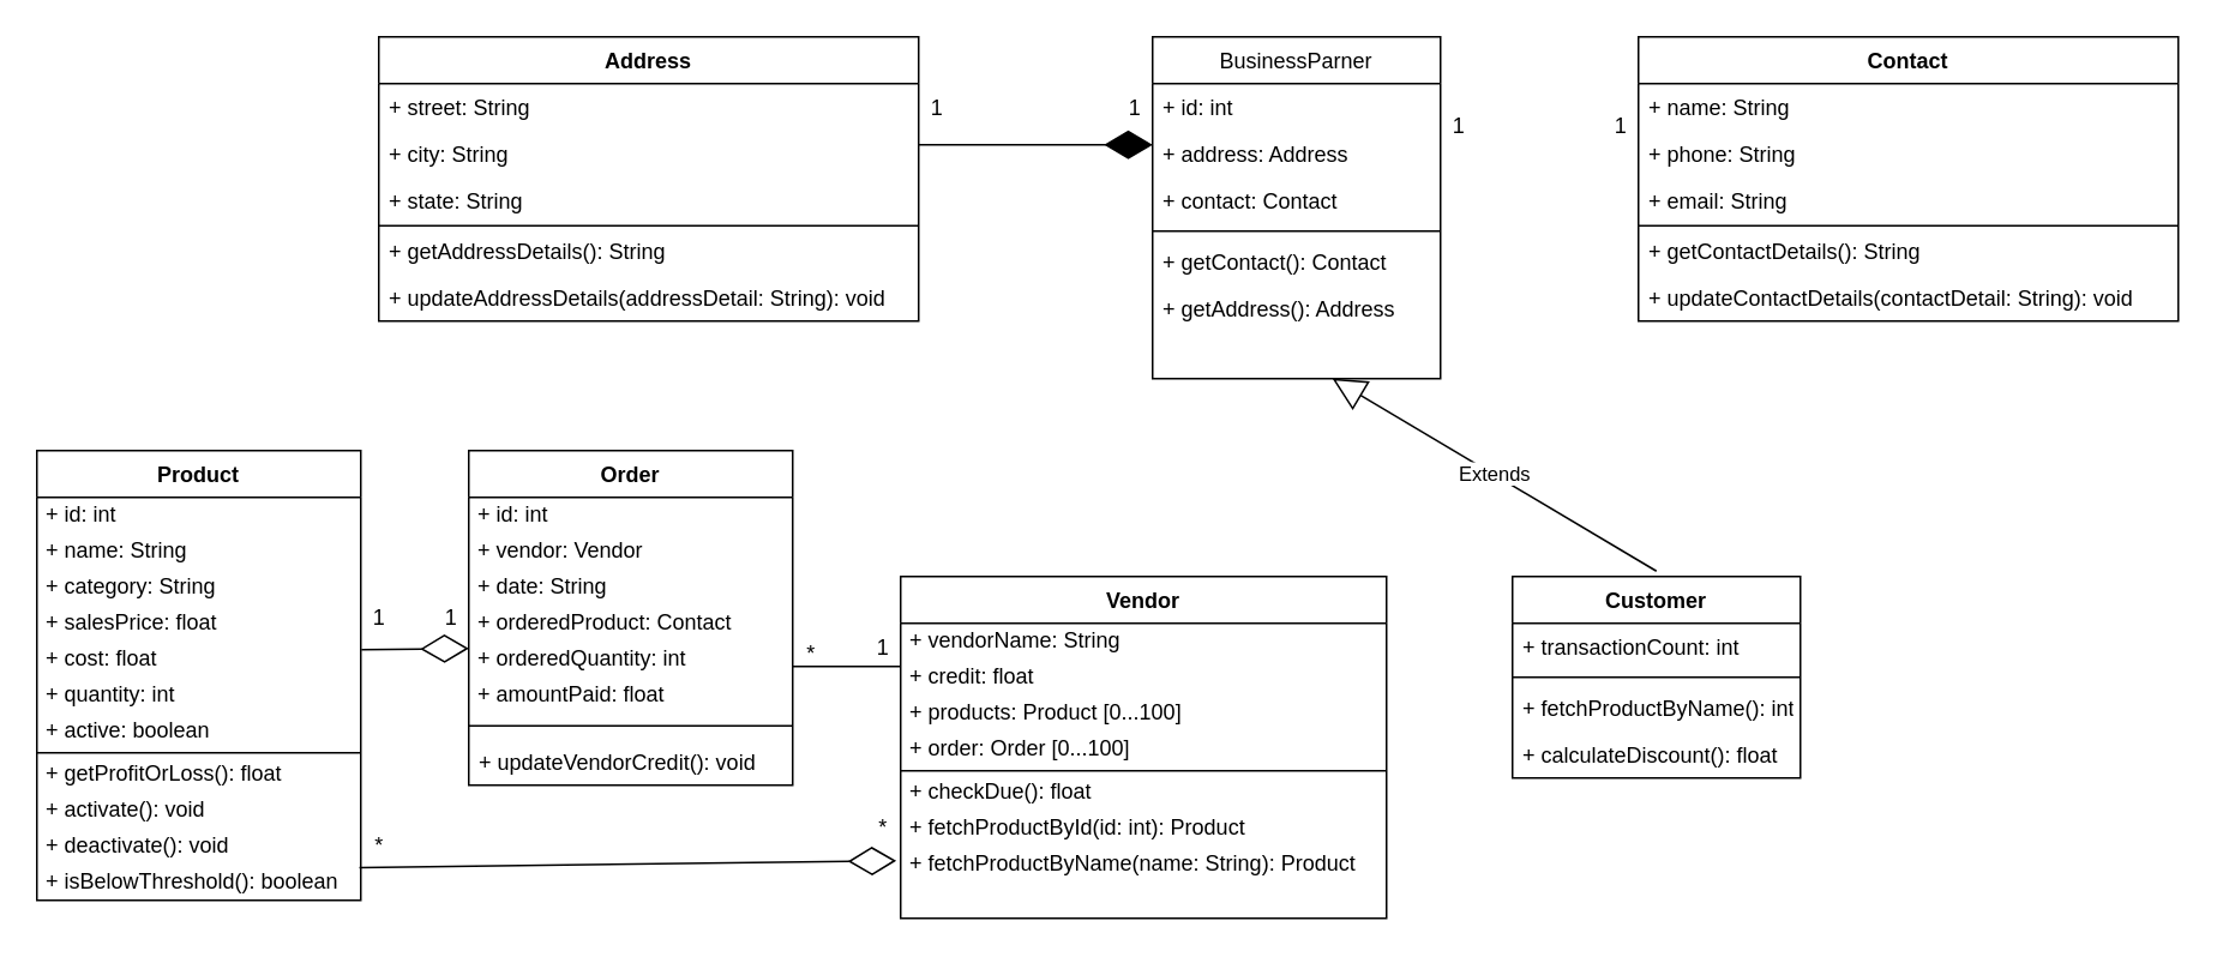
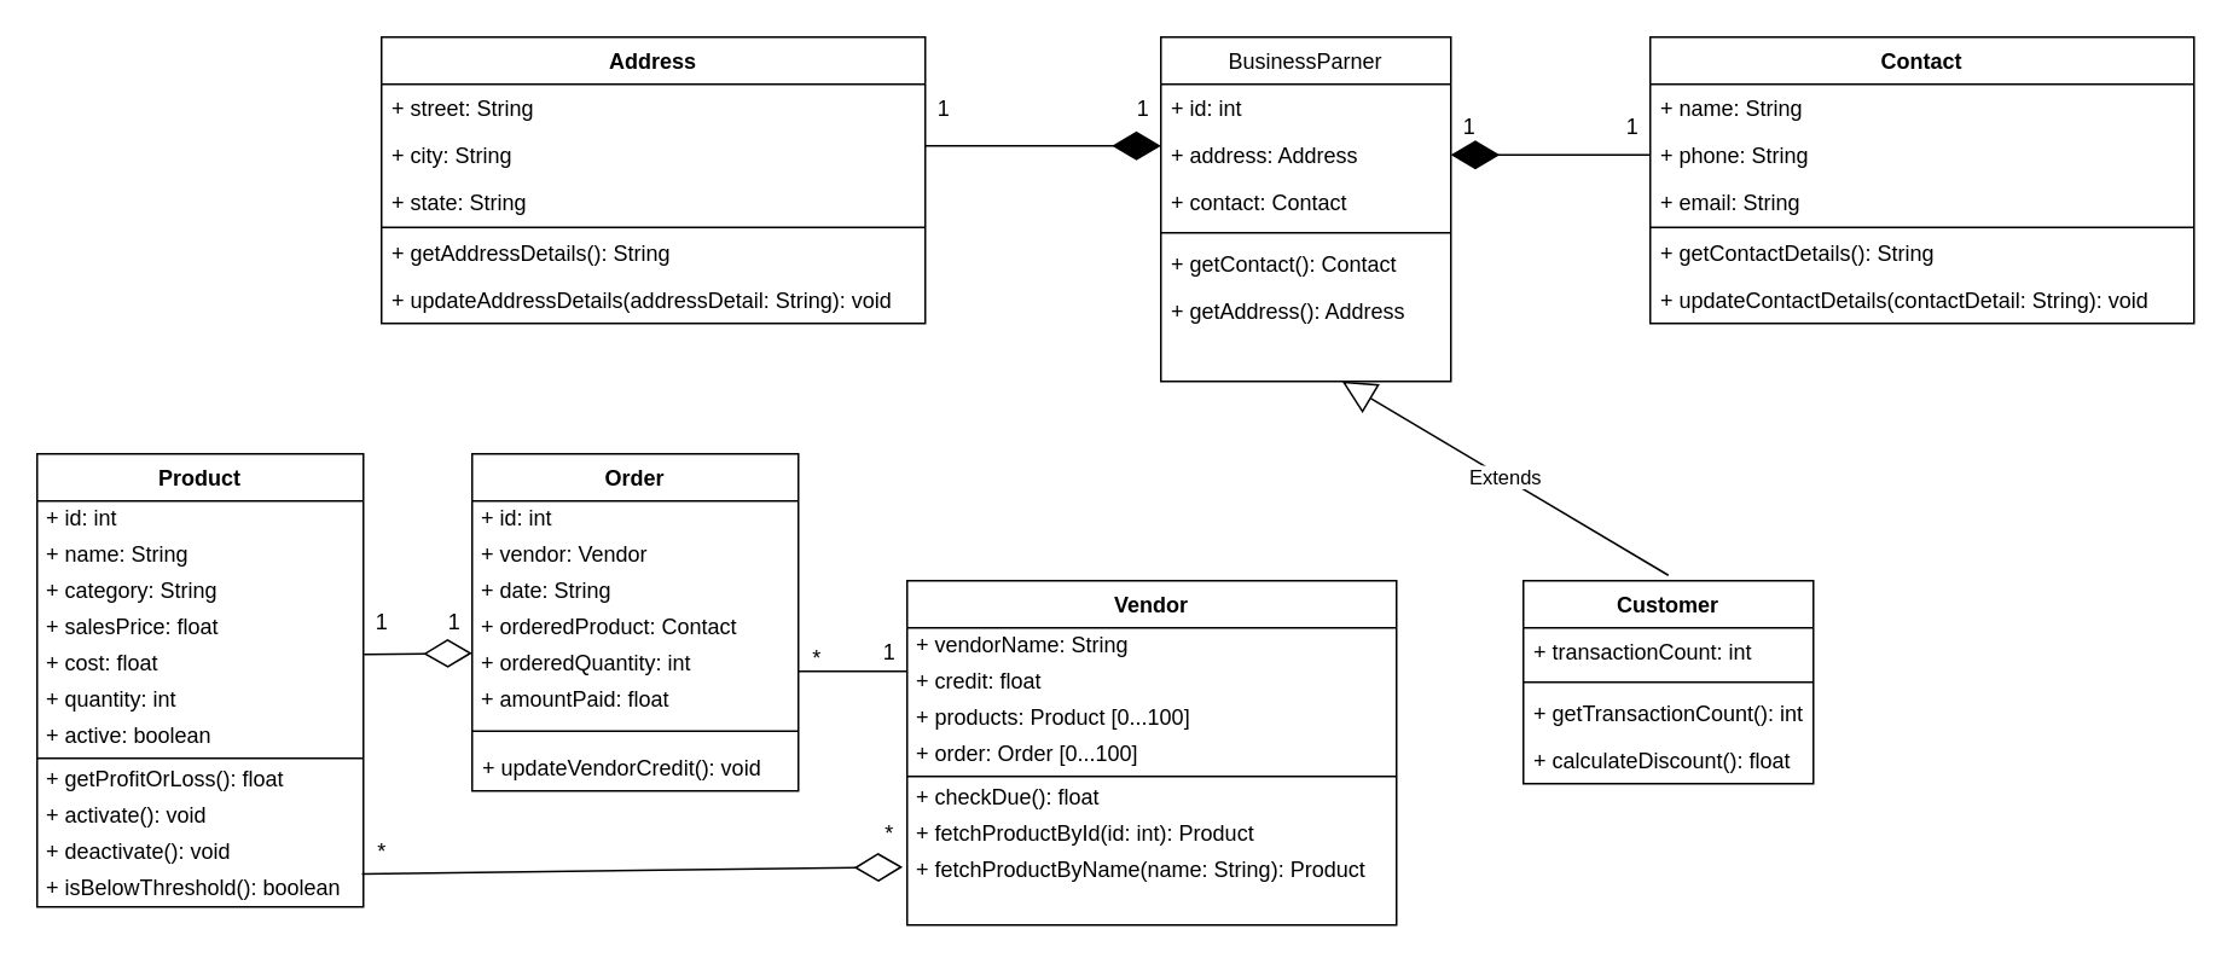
+ <mxCell id="64" value="" style="endArrow=diamondThin;endFill=1;endSize=24;html=1;exitX=0;exitY=0.5;exitDx=0;exitDy=0;entryX=1;entryY=0.5;entryDx=0;entryDy=0;" edge="1" parent="1" source="59" target="13"><mxGeometry width="160" relative="1" as="geometry"><mxPoint x="800" y="80" as="sourcePoint" /><mxPoint x="830" y="140" as="targetPoint" /></mxGeometry></mxCell>
- <mxCell id="47" value="+ fetchProductByName(): int" style="text;strokeColor=none;fillColor=none;align=left;verticalAlign=top;spacingLeft=4;spacingRight=4;overflow=hidden;rotatable=0;points=[[0,0.5],[1,0.5]];portConstraint=eastwest;" vertex="1" parent="44"><mxGeometry y="60" width="160" height="26" as="geometry" /></mxCell>
+ <mxCell id="47" value="+ getTransactionCount(): int" style="text;strokeColor=none;fillColor=none;align=left;verticalAlign=top;spacingLeft=4;spacingRight=4;overflow=hidden;rotatable=0;points=[[0,0.5],[1,0.5]];portConstraint=eastwest;" vertex="1" parent="44"><mxGeometry y="60" width="160" height="26" as="geometry" /></mxCell>
